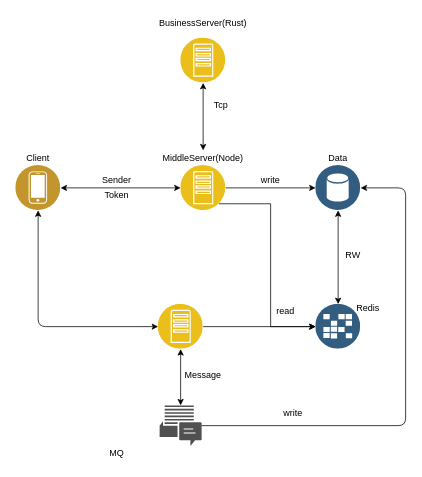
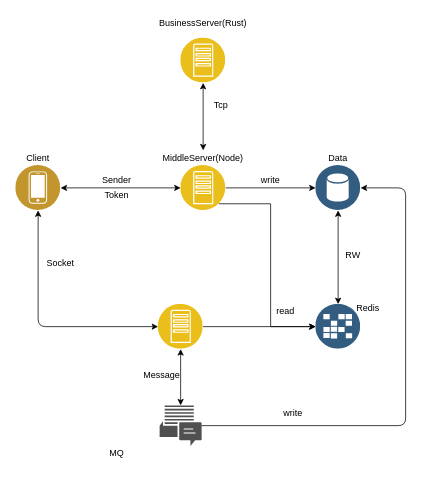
+ <mxCell id="18" value="Socket" style="text;html=1;strokeColor=none;fillColor=none;align=center;verticalAlign=middle;whiteSpace=wrap;rounded=0;" vertex="1" parent="1"><mxGeometry x="60" y="340" width="40" height="20" as="geometry" /></mxCell>
- <mxCell id="20" value="Message" style="text;html=1;strokeColor=none;fillColor=none;align=center;verticalAlign=middle;whiteSpace=wrap;rounded=0;" vertex="1" parent="1"><mxGeometry x="240" y="490" width="60" height="20" as="geometry" /></mxCell>
+ <mxCell id="20" value="Message" style="text;html=1;strokeColor=none;fillColor=none;align=center;verticalAlign=middle;whiteSpace=wrap;rounded=0;" vertex="1" parent="1"><mxGeometry x="185" y="490" width="60" height="20" as="geometry" /></mxCell>
